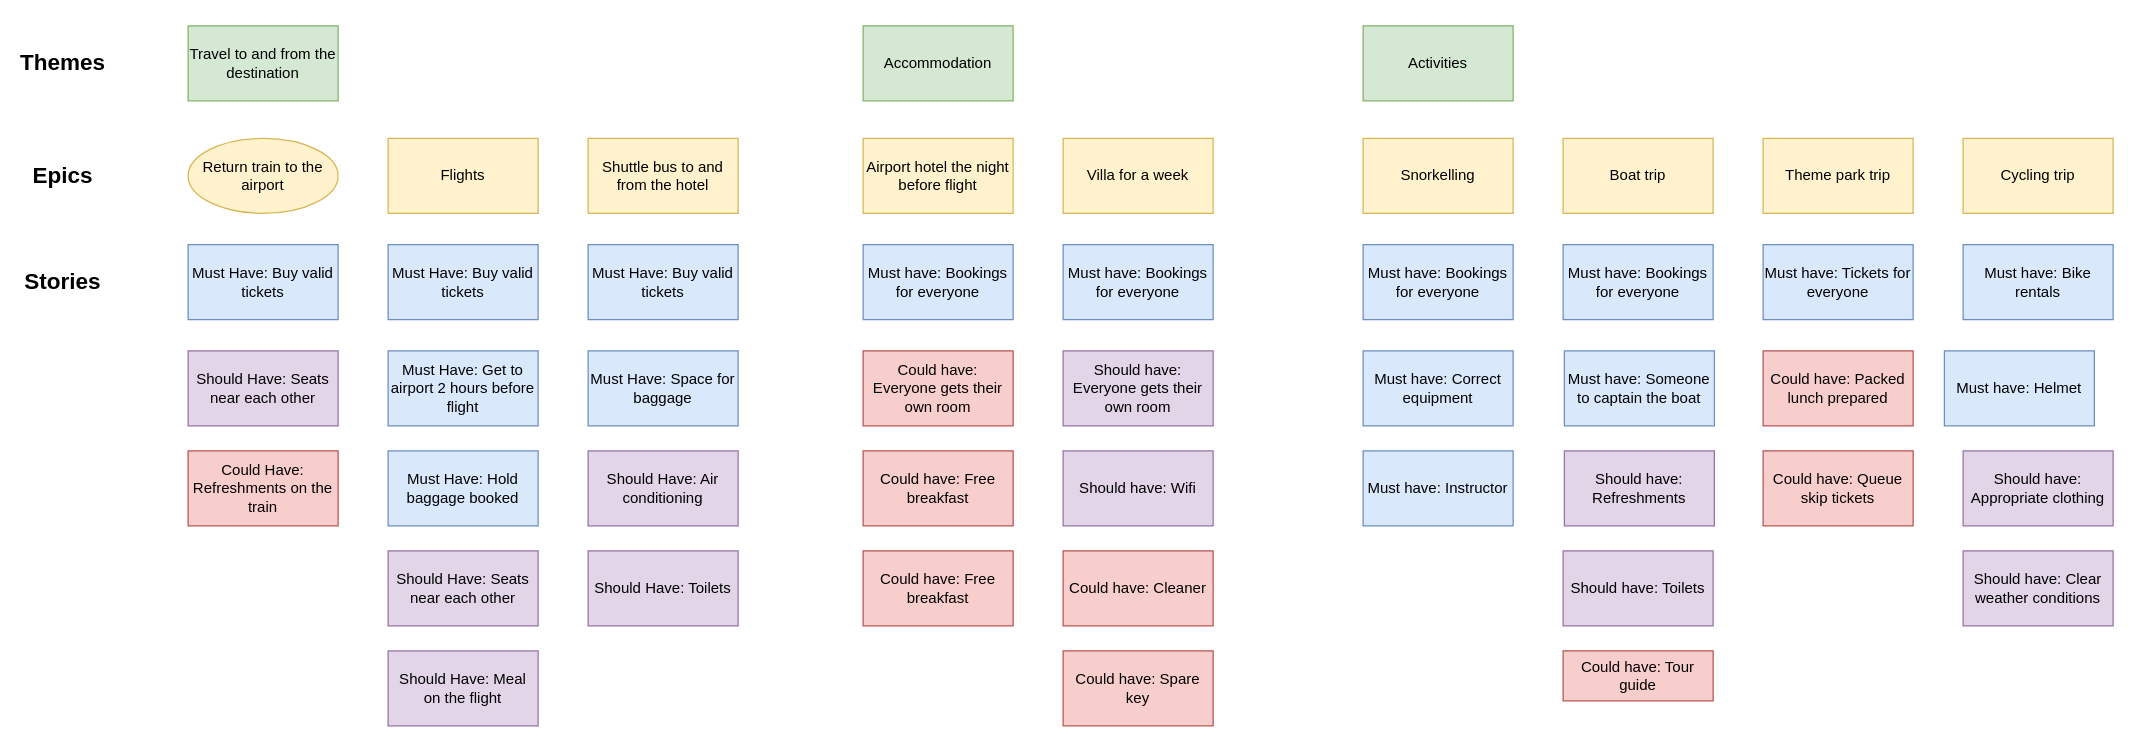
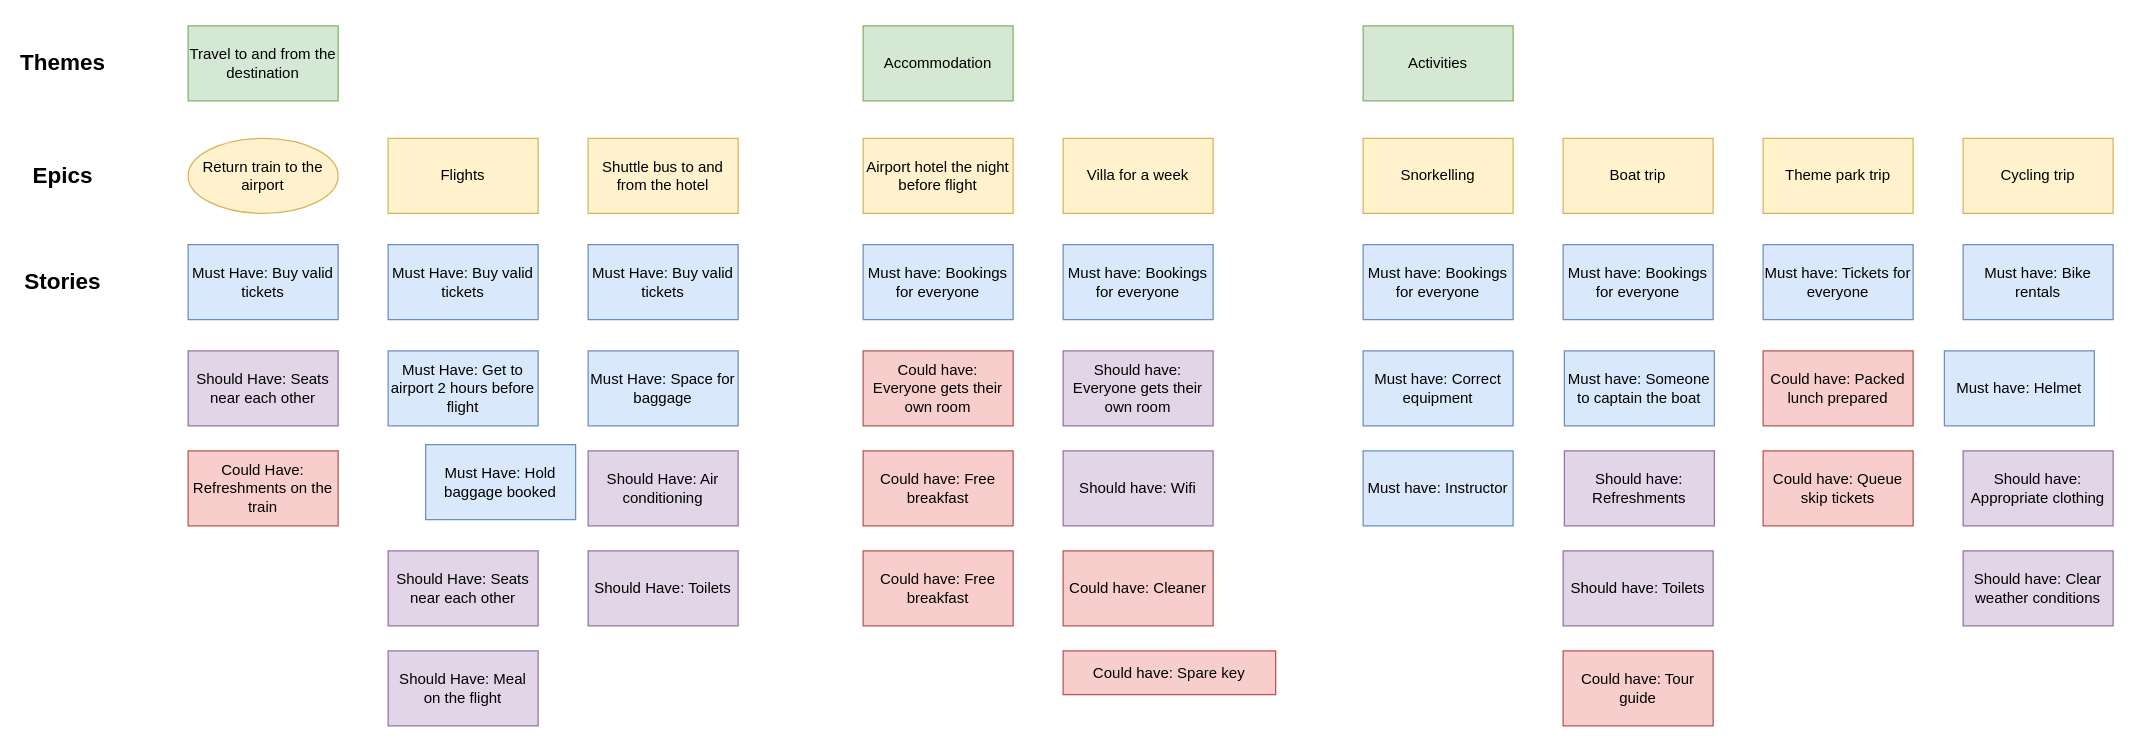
- <mxCell id="24" value="&lt;font style=&quot;font-size: 12px;&quot;&gt;Must Have: Hold baggage booked&lt;/font&gt;" style="rounded=0;whiteSpace=wrap;html=1;fontSize=12;fillColor=#dae8fc;strokeColor=#6c8ebf;" vertex="1" parent="1"><mxGeometry x="310" y="360" width="120" height="60" as="geometry" /></mxCell>
+ <mxCell id="24" value="&lt;font style=&quot;font-size: 12px;&quot;&gt;Must Have: Hold baggage booked&lt;/font&gt;" style="rounded=0;whiteSpace=wrap;html=1;fontSize=12;fillColor=#dae8fc;strokeColor=#6c8ebf;" vertex="1" parent="1"><mxGeometry x="340" y="355" width="120" height="60" as="geometry" /></mxCell>
- <mxCell id="45" value="Could have: Tour guide" style="rounded=0;whiteSpace=wrap;html=1;fontSize=12;fillColor=#f8cecc;strokeColor=#b85450;" vertex="1" parent="1"><mxGeometry x="1250" y="520" width="120" height="40" as="geometry" /></mxCell>
+ <mxCell id="45" value="Could have: Tour guide" style="rounded=0;whiteSpace=wrap;html=1;fontSize=12;fillColor=#f8cecc;strokeColor=#b85450;" vertex="1" parent="1"><mxGeometry x="1250" y="520" width="120" height="60" as="geometry" /></mxCell>
- <mxCell id="37" value="Could have: Spare key" style="rounded=0;whiteSpace=wrap;html=1;fontSize=12;fillColor=#f8cecc;strokeColor=#b85450;" vertex="1" parent="1"><mxGeometry x="850" y="520" width="120" height="60" as="geometry" /></mxCell>
+ <mxCell id="37" value="Could have: Spare key" style="rounded=0;whiteSpace=wrap;html=1;fontSize=12;fillColor=#f8cecc;strokeColor=#b85450;" vertex="1" parent="1"><mxGeometry x="850" y="520" width="170" height="35" as="geometry" /></mxCell>
